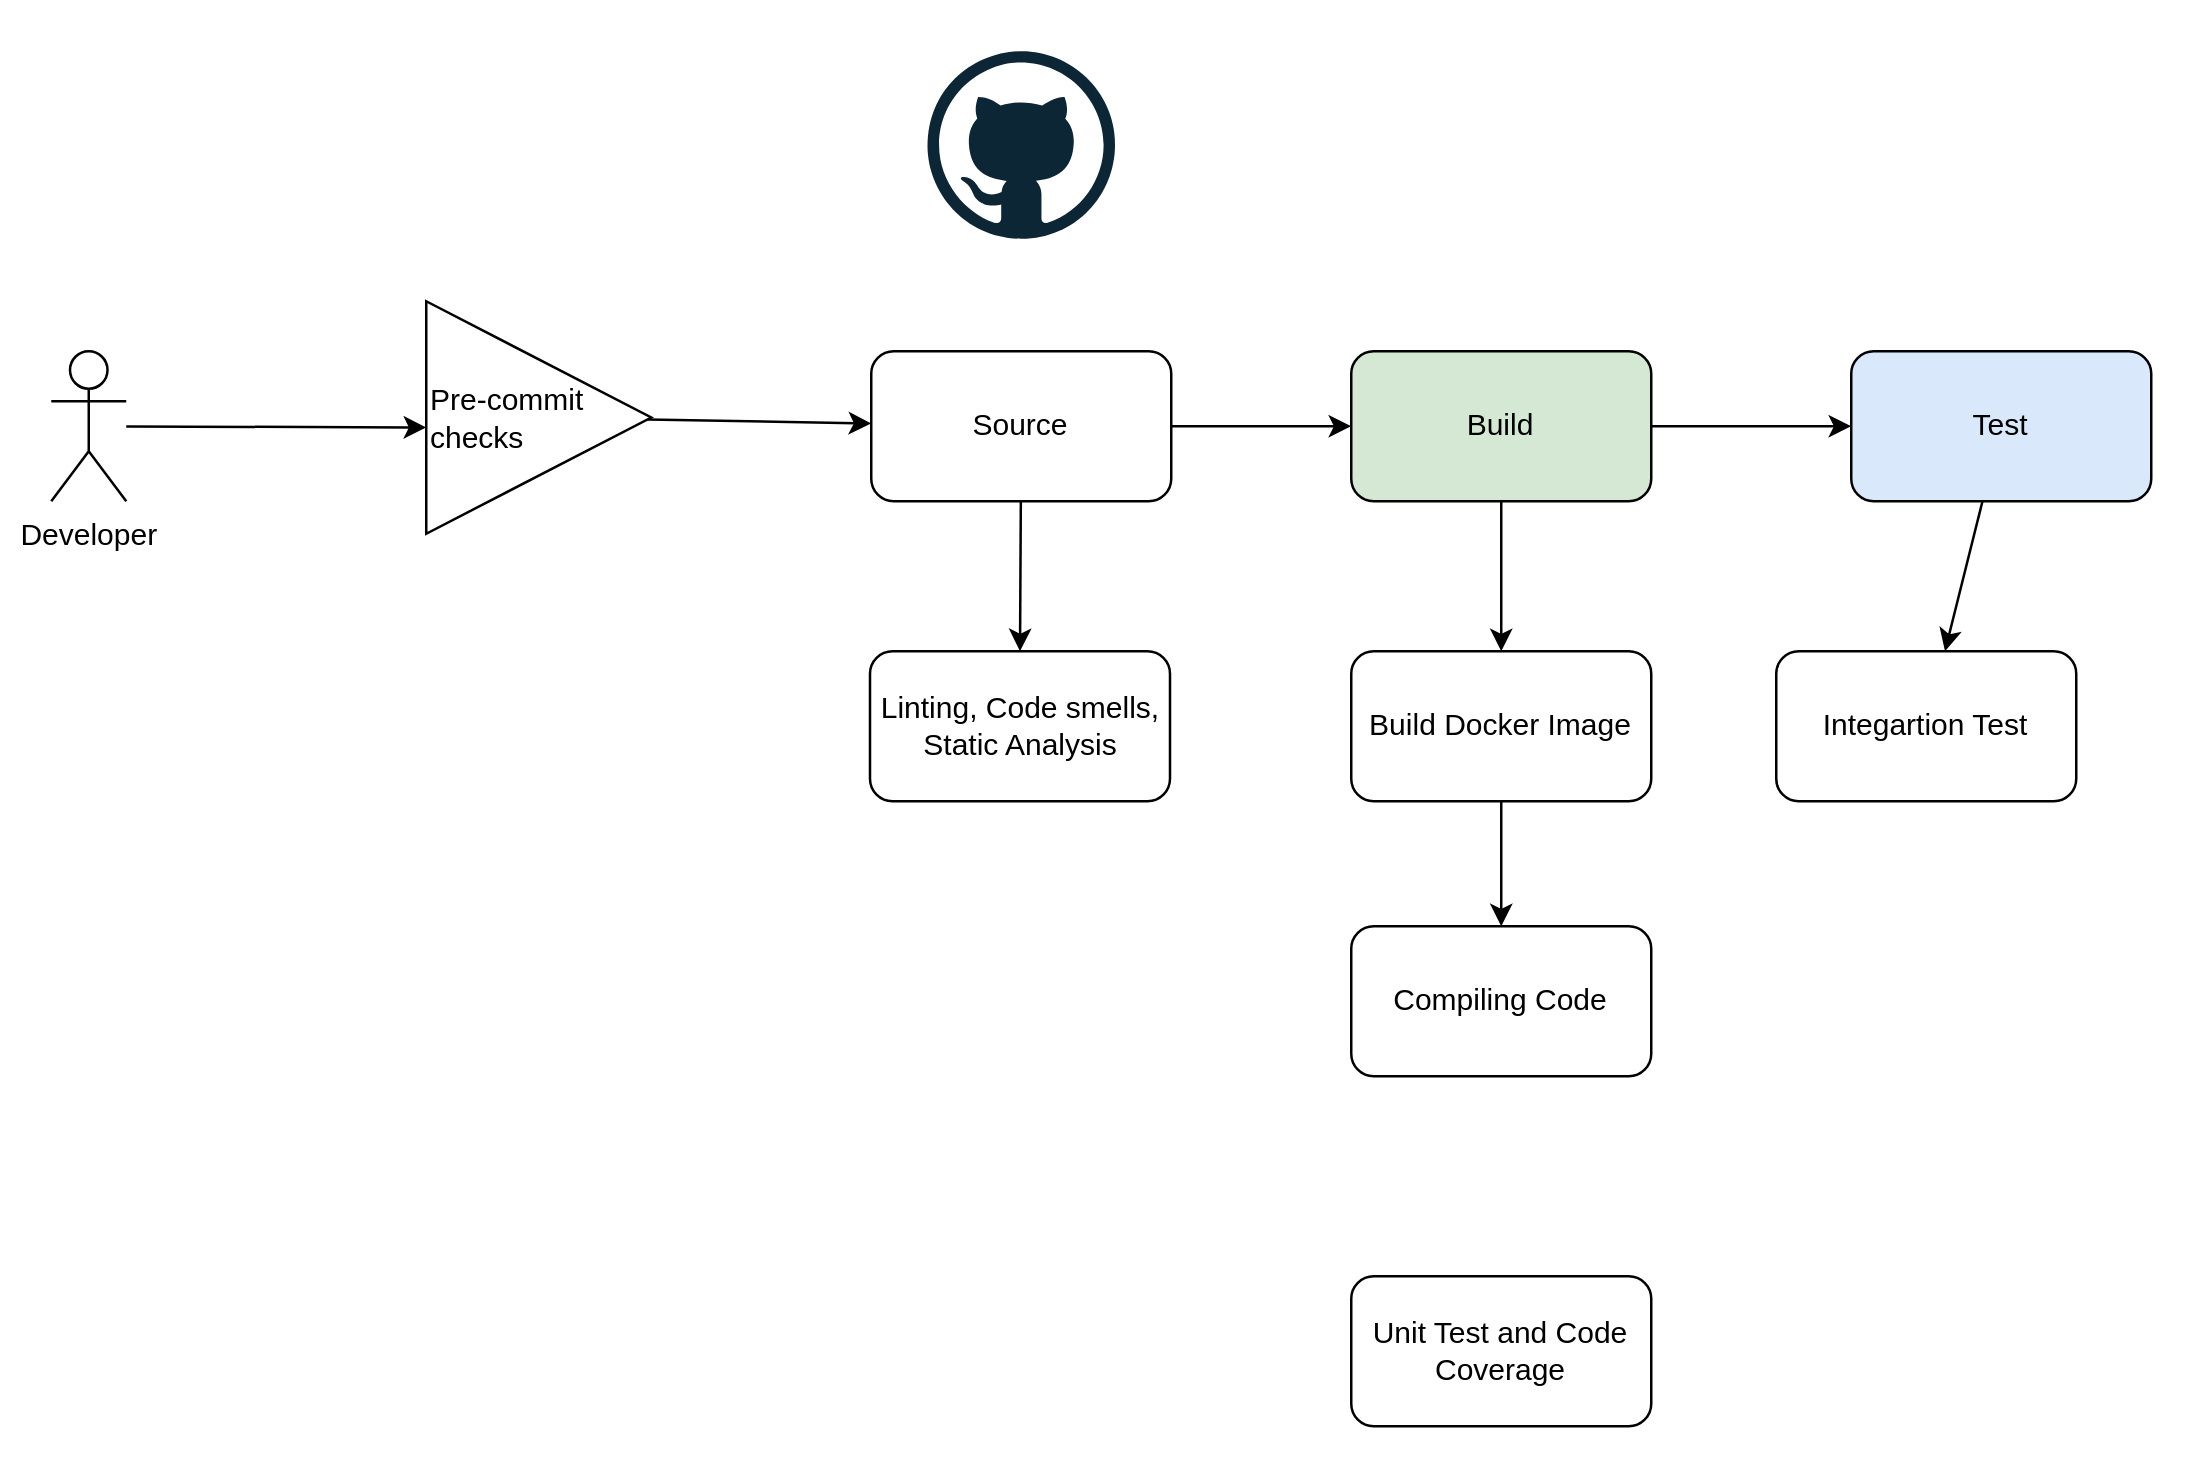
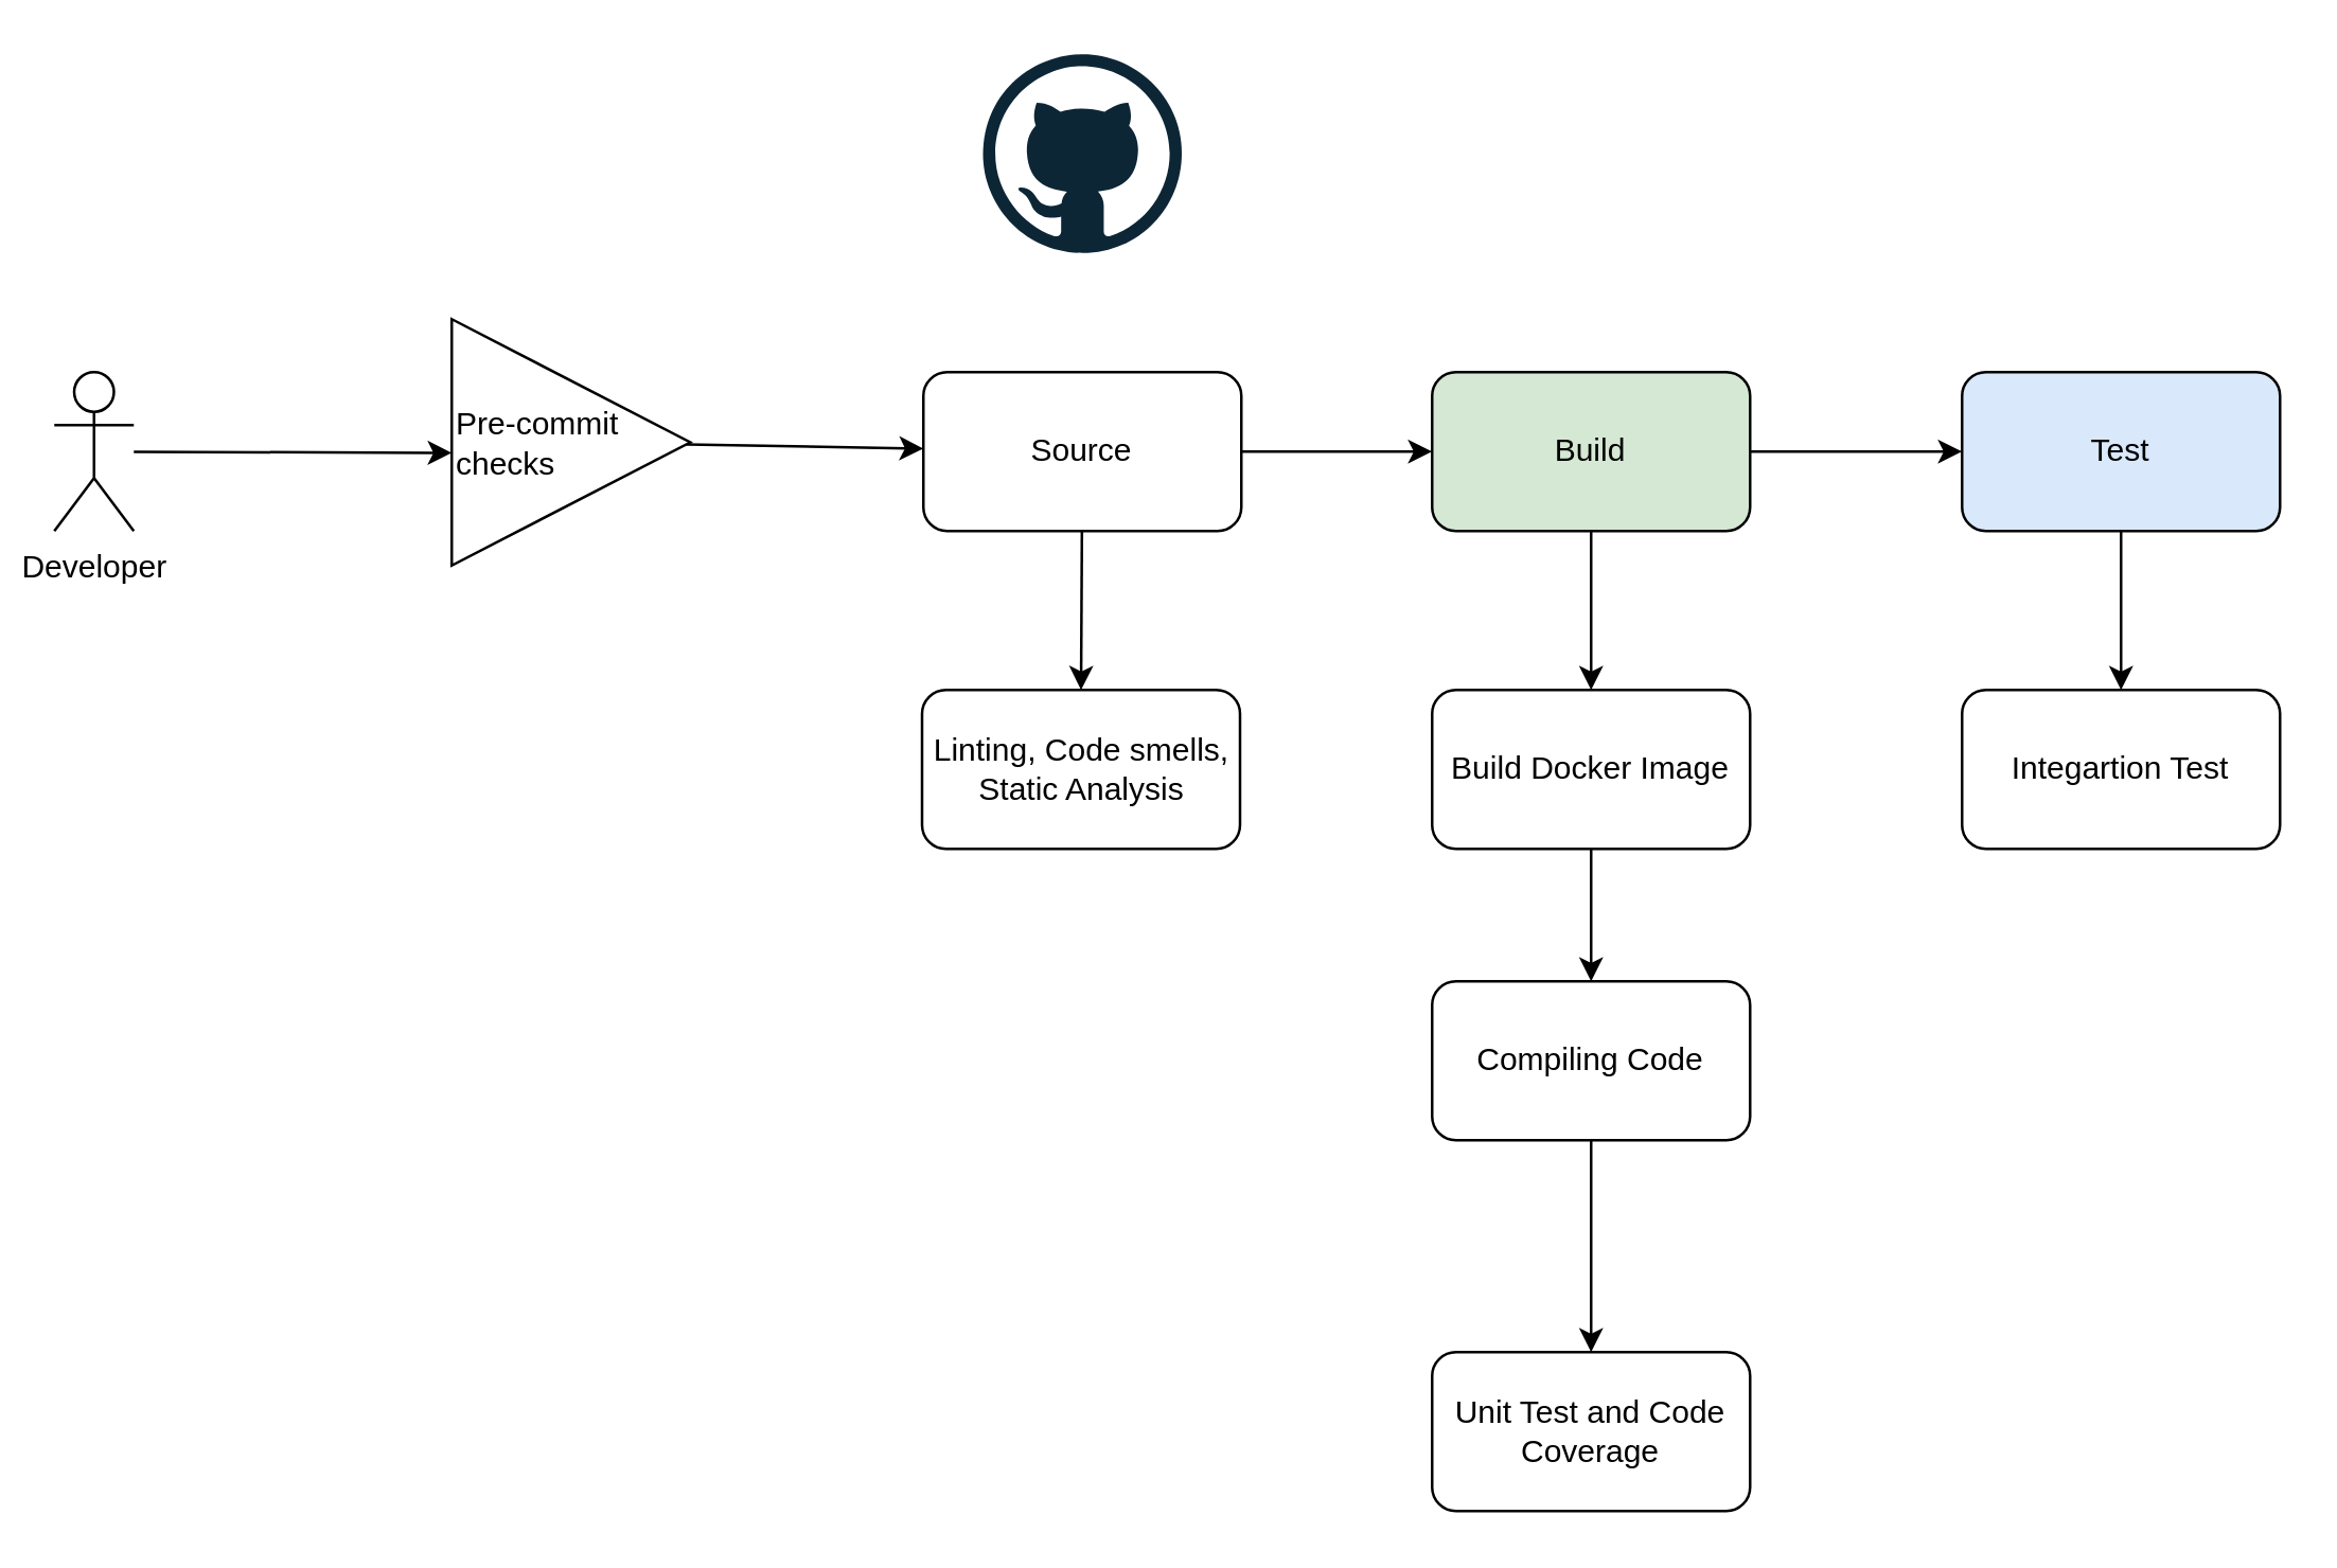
- <mxCell id="21" value="Integartion Test" style="whiteSpace=wrap;html=1;rounded=1;" vertex="1" parent="1"><mxGeometry x="710" y="260" width="120" height="60" as="geometry" /></mxCell>
+ <mxCell id="21" value="Integartion Test" style="whiteSpace=wrap;html=1;rounded=1;" vertex="1" parent="1"><mxGeometry x="740" y="260" width="120" height="60" as="geometry" /></mxCell>
+ <mxCell id="16" value="" style="edgeStyle=none;html=1;" edge="1" parent="1" source="17" target="18"><mxGeometry relative="1" as="geometry" /></mxCell>
